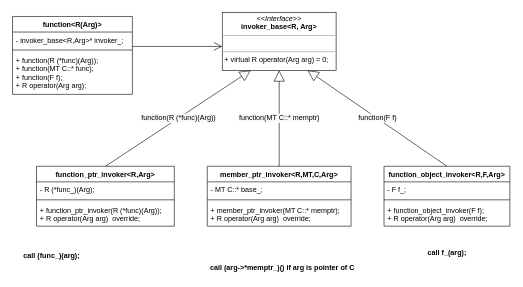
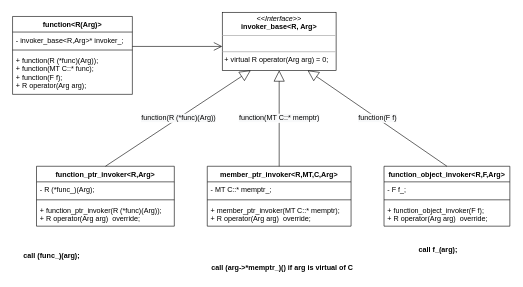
- <mxCell id="12" value="- MT C::* base_;" style="text;strokeColor=none;fillColor=none;align=left;verticalAlign=top;spacingLeft=4;spacingRight=4;overflow=hidden;rotatable=0;points=[[0,0.5],[1,0.5]];portConstraint=eastwest;" vertex="1" parent="11"><mxGeometry y="26" width="240" height="26" as="geometry" /></mxCell>
+ <mxCell id="12" value="- MT C::* memptr_;" style="text;strokeColor=none;fillColor=none;align=left;verticalAlign=top;spacingLeft=4;spacingRight=4;overflow=hidden;rotatable=0;points=[[0,0.5],[1,0.5]];portConstraint=eastwest;" vertex="1" parent="11"><mxGeometry y="26" width="240" height="26" as="geometry" /></mxCell>
- <mxCell id="24" value="call f_(arg);" style="text;html=1;align=center;verticalAlign=middle;resizable=0;points=[];autosize=1;strokeColor=none;fillColor=none;fontStyle=1" vertex="1" parent="1"><mxGeometry x="705" y="412" width="80" height="20" as="geometry" /></mxCell>
+ <mxCell id="24" value="call f_(arg);" style="text;html=1;align=center;verticalAlign=middle;resizable=0;points=[];autosize=1;strokeColor=none;fillColor=none;fontStyle=1" vertex="1" parent="1"><mxGeometry x="690" y="407" width="80" height="20" as="geometry" /></mxCell>
- <mxCell id="25" value="&lt;b&gt;call (arg-&amp;gt;*memptr_)() if arg is pointer of C&lt;/b&gt;" style="text;html=1;align=center;verticalAlign=middle;resizable=0;points=[];autosize=1;strokeColor=none;fillColor=none;" vertex="1" parent="1"><mxGeometry x="335" y="437" width="270" height="20" as="geometry" /></mxCell>
+ <mxCell id="25" value="&lt;b&gt;call (arg-&amp;gt;*memptr_)() if arg is virtual of C&lt;/b&gt;" style="text;html=1;align=center;verticalAlign=middle;resizable=0;points=[];autosize=1;strokeColor=none;fillColor=none;" vertex="1" parent="1"><mxGeometry x="335" y="437" width="270" height="20" as="geometry" /></mxCell>
